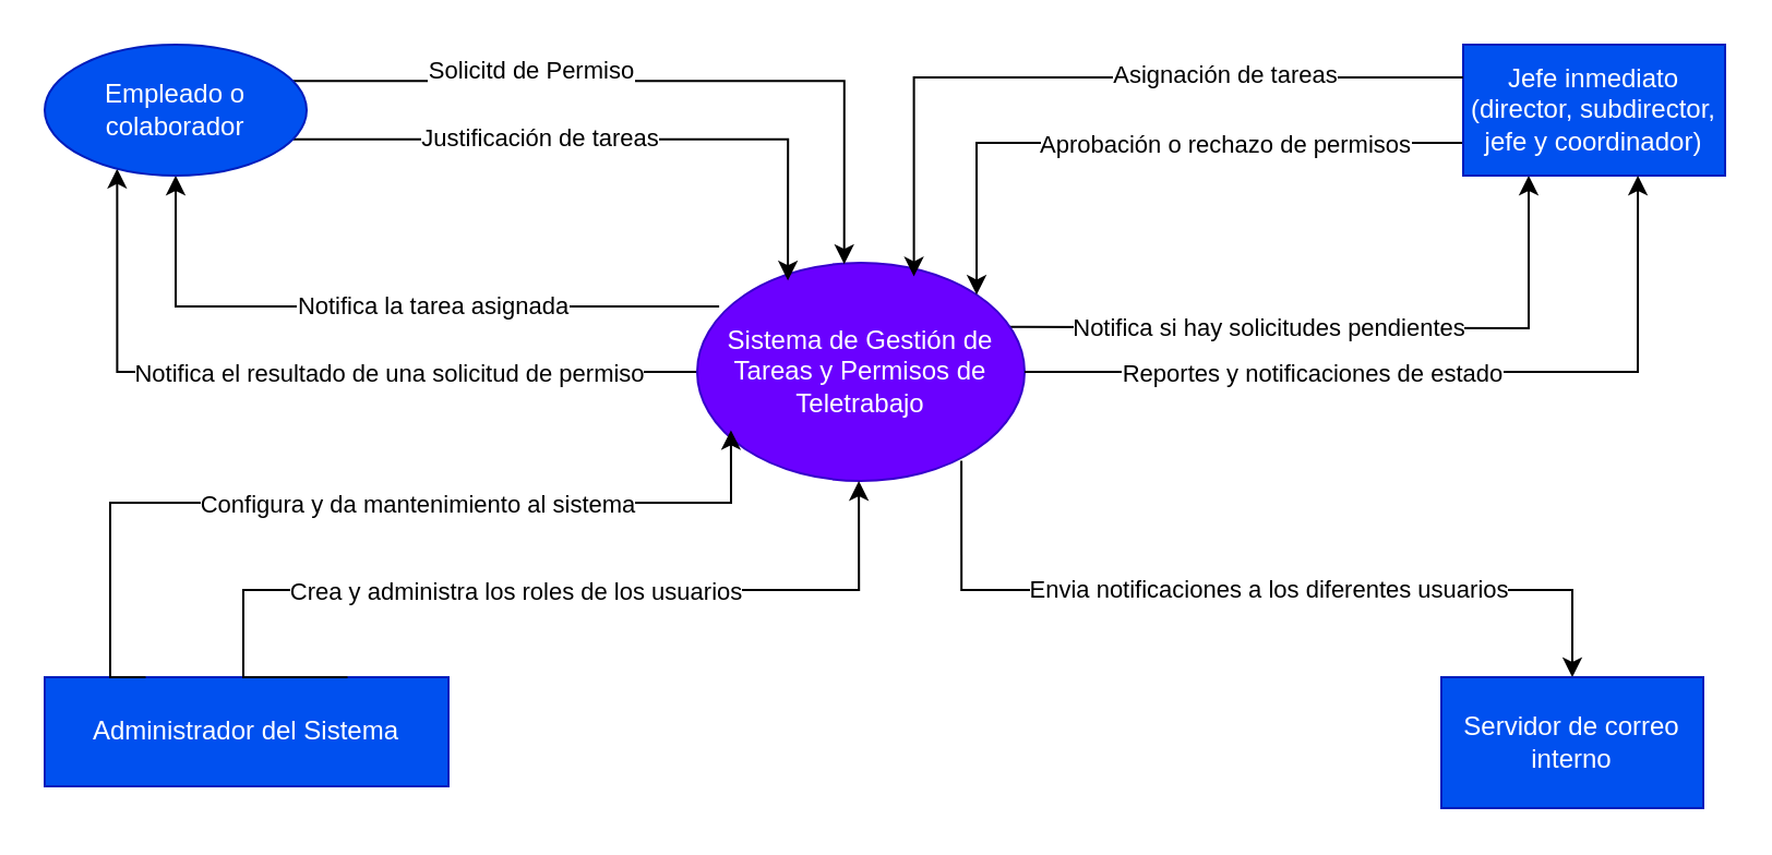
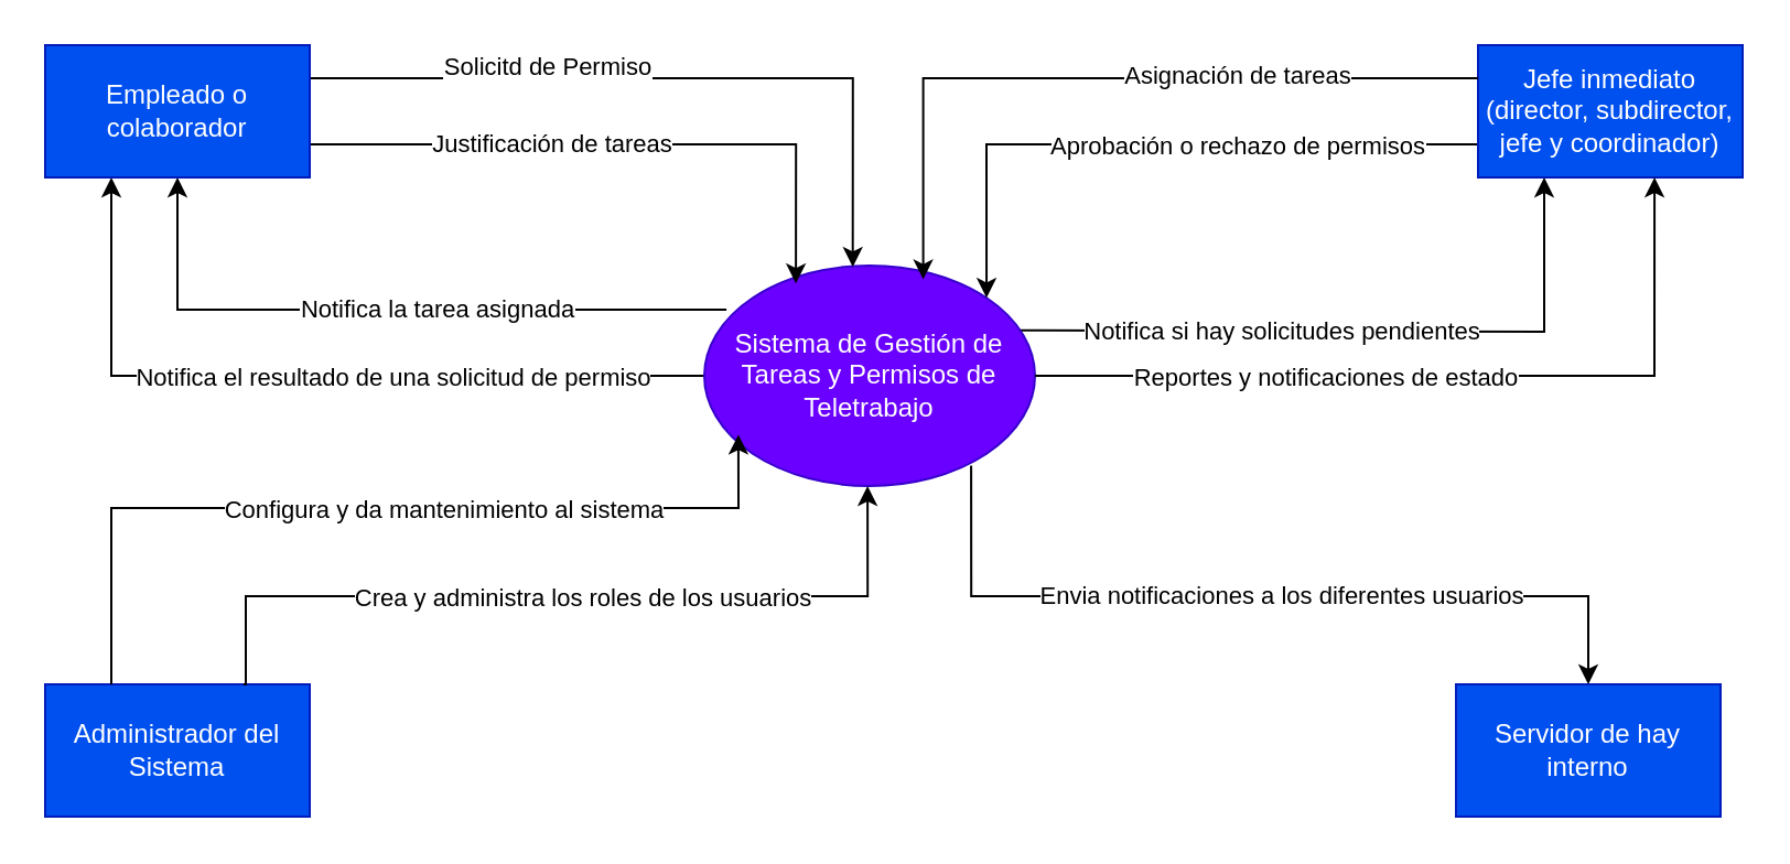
- <mxCell id="13" value="Empleado o colaborador" style="ellipse;whiteSpace=wrap;html=1;fillColor=#0050ef;fontColor=#ffffff;strokeColor=#001DBC;" parent="1" vertex="1"><mxGeometry x="20" y="20" width="120" height="60" as="geometry" /></mxCell>
+ <mxCell id="13" value="Empleado o colaborador" style="rounded=0;whiteSpace=wrap;html=1;fillColor=#0050ef;fontColor=#ffffff;strokeColor=#001DBC;" parent="1" vertex="1"><mxGeometry x="20" y="20" width="120" height="60" as="geometry" /></mxCell>
- <mxCell id="17" value="Administrador del Sistema" style="rounded=0;whiteSpace=wrap;html=1;fillColor=#0050ef;fontColor=#ffffff;strokeColor=#001DBC;" parent="1" vertex="1"><mxGeometry x="20" y="310" width="185" height="50" as="geometry" /></mxCell>
+ <mxCell id="17" value="Administrador del Sistema" style="rounded=0;whiteSpace=wrap;html=1;fillColor=#0050ef;fontColor=#ffffff;strokeColor=#001DBC;" parent="1" vertex="1"><mxGeometry x="20" y="310" width="120" height="60" as="geometry" /></mxCell>
- <mxCell id="18" value="Servidor de correo interno" style="rounded=0;whiteSpace=wrap;html=1;fillColor=#0050ef;fontColor=#ffffff;strokeColor=#001DBC;" parent="1" vertex="1"><mxGeometry x="660" y="310" width="120" height="60" as="geometry" /></mxCell>
+ <mxCell id="18" value="Servidor de hay interno" style="rounded=0;whiteSpace=wrap;html=1;fillColor=#0050ef;fontColor=#ffffff;strokeColor=#001DBC;" parent="1" vertex="1"><mxGeometry x="660" y="310" width="120" height="60" as="geometry" /></mxCell>
